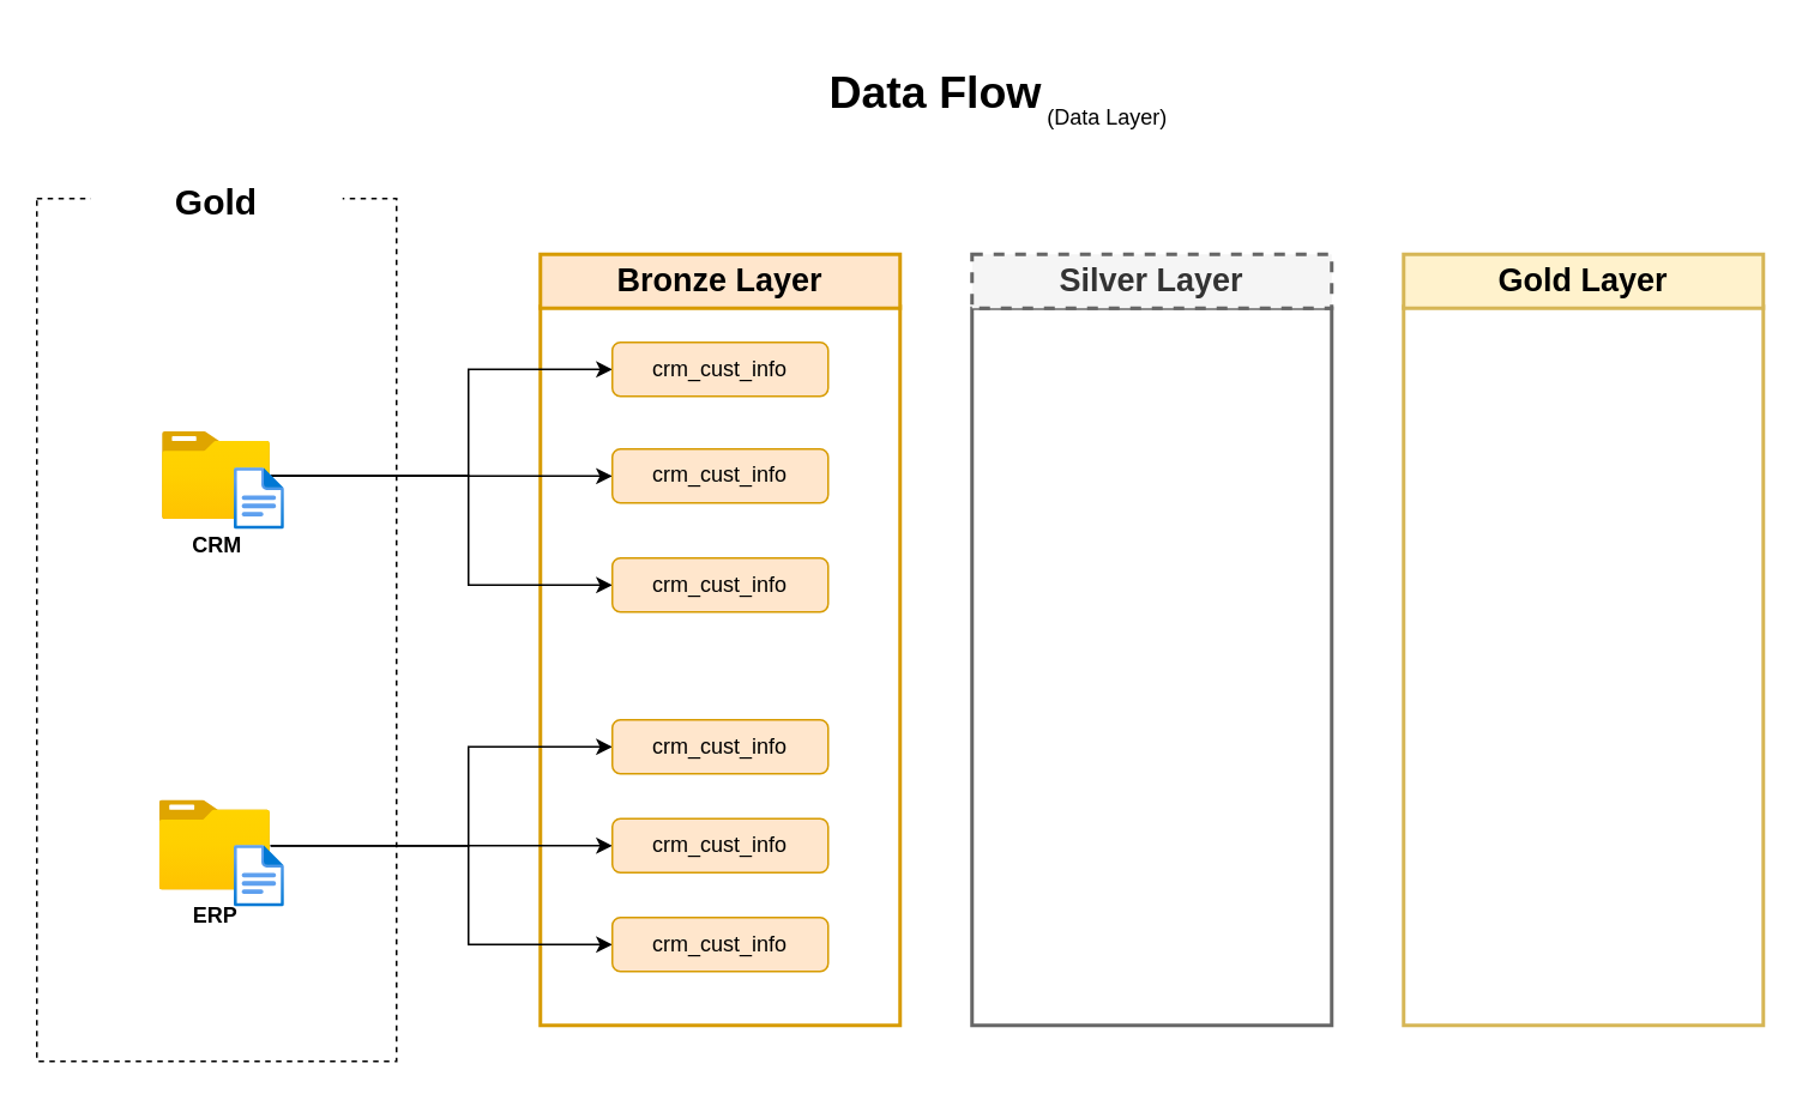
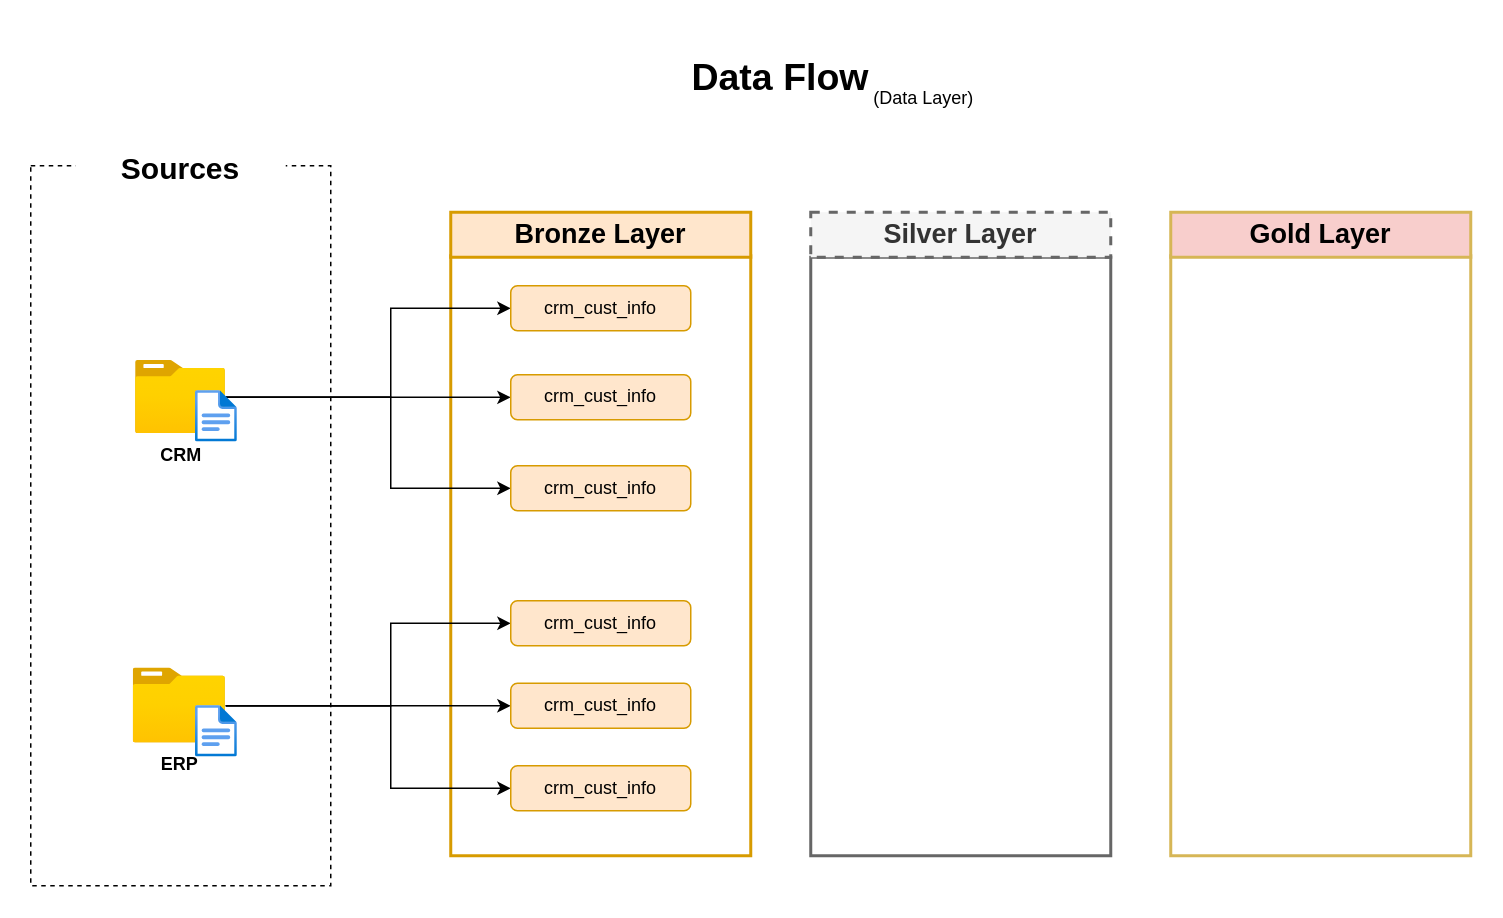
- <mxCell id="3" value="&lt;font style=&quot;font-size: 20px;&quot;&gt;&lt;b&gt;Gold&lt;/b&gt;&lt;/font&gt;" style="rounded=0;whiteSpace=wrap;html=1;fillColor=default;strokeColor=none;" parent="1" vertex="1"><mxGeometry x="50" y="91" width="140" height="40" as="geometry" /></mxCell>
+ <mxCell id="3" value="&lt;font style=&quot;font-size: 20px;&quot;&gt;&lt;b&gt;Sources&lt;/b&gt;&lt;/font&gt;" style="rounded=0;whiteSpace=wrap;html=1;fillColor=default;strokeColor=none;" parent="1" vertex="1"><mxGeometry x="50" y="91" width="140" height="40" as="geometry" /></mxCell>
- <mxCell id="9" value="&lt;font style=&quot;font-size: 18px;&quot;&gt;&lt;b style=&quot;&quot;&gt;Gold Layer&lt;/b&gt;&lt;/font&gt;" style="rounded=0;whiteSpace=wrap;html=1;fillColor=#fff2cc;strokeColor=#d6b656;strokeWidth=2;" parent="1" vertex="1"><mxGeometry x="780" y="141" width="200" height="30" as="geometry" /></mxCell>
+ <mxCell id="9" value="&lt;font style=&quot;font-size: 18px;&quot;&gt;&lt;b style=&quot;&quot;&gt;Gold Layer&lt;/b&gt;&lt;/font&gt;" style="rounded=0;whiteSpace=wrap;html=1;fillColor=#f8cecc;strokeColor=#d6b656;strokeWidth=2;" parent="1" vertex="1"><mxGeometry x="780" y="141" width="200" height="30" as="geometry" /></mxCell>
